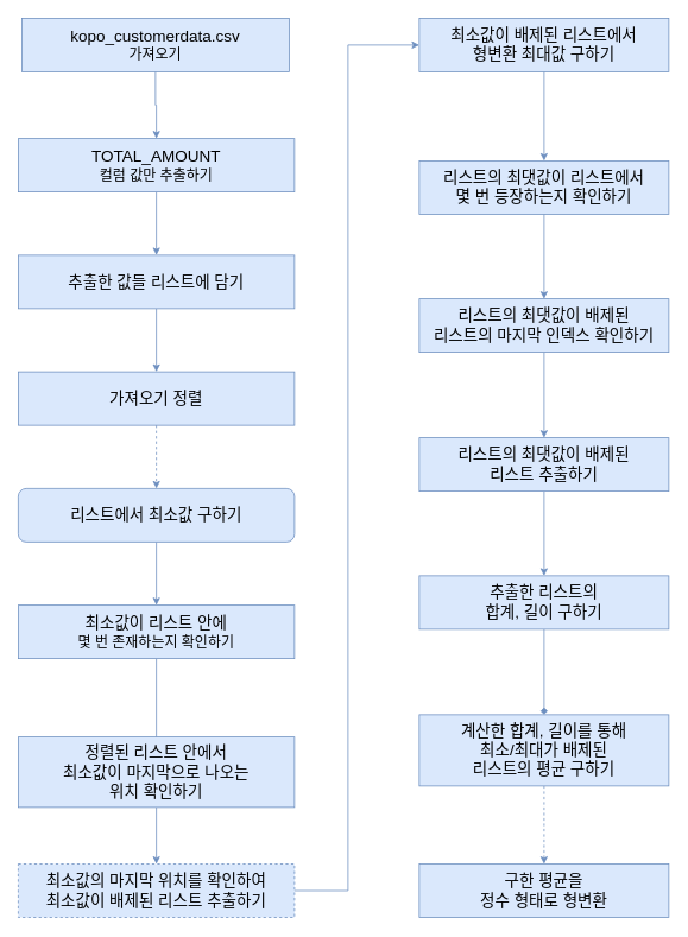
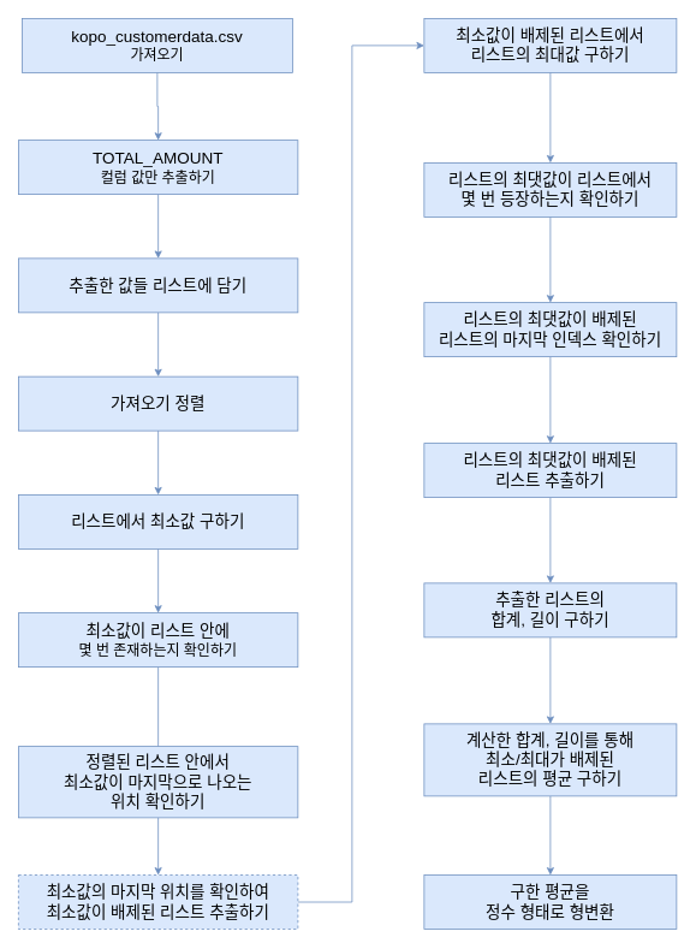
- <mxCell id="19" value="&lt;font style=&quot;font-size: 18px;&quot;&gt;최소값이 배제된 리스트에서&lt;/font&gt;&lt;div&gt;&lt;font style=&quot;font-size: 18px;&quot;&gt;형변환 최대값 구하기&lt;/font&gt;&lt;/div&gt;" style="whiteSpace=wrap;html=1;rounded=0;fillColor=#dae8fc;strokeColor=#6c8ebf;" vertex="1" parent="1"><mxGeometry x="470" y="20" width="280" height="60" as="geometry" /></mxCell>
+ <mxCell id="19" value="&lt;font style=&quot;font-size: 18px;&quot;&gt;최소값이 배제된 리스트에서&lt;/font&gt;&lt;div&gt;&lt;font style=&quot;font-size: 18px;&quot;&gt;리스트의 최대값 구하기&lt;/font&gt;&lt;/div&gt;" style="whiteSpace=wrap;html=1;rounded=0;fillColor=#dae8fc;strokeColor=#6c8ebf;" vertex="1" parent="1"><mxGeometry x="470" y="20" width="280" height="60" as="geometry" /></mxCell>
- <mxCell id="8" value="" style="edgeStyle=orthogonalEdgeStyle;rounded=0;orthogonalLoop=1;jettySize=auto;html=1;fillColor=#dae8fc;strokeColor=#6c8ebf;dashed=1;" edge="1" parent="1" source="9" target="11"><mxGeometry relative="1" as="geometry" /></mxCell>
+ <mxCell id="8" value="" style="edgeStyle=orthogonalEdgeStyle;rounded=0;orthogonalLoop=1;jettySize=auto;html=1;fillColor=#dae8fc;strokeColor=#6c8ebf;" edge="1" parent="1" source="9" target="11"><mxGeometry relative="1" as="geometry" /></mxCell>
- <mxCell id="11" value="&lt;font style=&quot;font-size: 18px;&quot;&gt;리스트에서 최소값 구하기&lt;/font&gt;" style="whiteSpace=wrap;html=1;fillColor=#dae8fc;strokeColor=#6c8ebf;rounded=1;" vertex="1" parent="1"><mxGeometry x="20" y="548" width="310" height="60" as="geometry" /></mxCell>
+ <mxCell id="11" value="&lt;font style=&quot;font-size: 18px;&quot;&gt;리스트에서 최소값 구하기&lt;/font&gt;" style="whiteSpace=wrap;html=1;rounded=0;fillColor=#dae8fc;strokeColor=#6c8ebf;" vertex="1" parent="1"><mxGeometry x="20" y="548" width="310" height="60" as="geometry" /></mxCell>
- <mxCell id="26" value="" style="edgeStyle=orthogonalEdgeStyle;rounded=0;orthogonalLoop=1;jettySize=auto;html=1;fillColor=#dae8fc;strokeColor=#6c8ebf;endArrow=diamond;" edge="1" parent="1" source="27" target="29"><mxGeometry relative="1" as="geometry" /></mxCell>
+ <mxCell id="26" value="" style="edgeStyle=orthogonalEdgeStyle;rounded=0;orthogonalLoop=1;jettySize=auto;html=1;fillColor=#dae8fc;strokeColor=#6c8ebf;" edge="1" parent="1" source="27" target="29"><mxGeometry relative="1" as="geometry" /></mxCell>
- <mxCell id="28" value="" style="edgeStyle=orthogonalEdgeStyle;rounded=0;orthogonalLoop=1;jettySize=auto;html=1;fillColor=#dae8fc;strokeColor=#6c8ebf;dashed=1;" edge="1" parent="1" source="29" target="30"><mxGeometry relative="1" as="geometry" /></mxCell>
+ <mxCell id="28" value="" style="edgeStyle=orthogonalEdgeStyle;rounded=0;orthogonalLoop=1;jettySize=auto;html=1;fillColor=#dae8fc;strokeColor=#6c8ebf;" edge="1" parent="1" source="29" target="30"><mxGeometry relative="1" as="geometry" /></mxCell>
